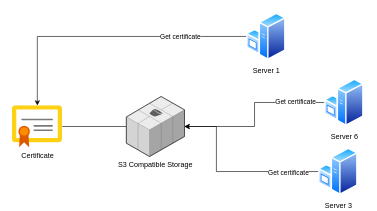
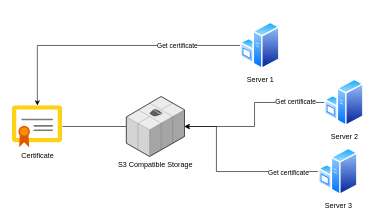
- <mxCell id="6" value="Server 1" style="aspect=fixed;perimeter=ellipsePerimeter;html=1;align=center;shadow=0;dashed=0;spacingTop=3;image;image=img/lib/active_directory/windows_server.svg;" vertex="1" parent="1"><mxGeometry x="410" y="20" width="65.6" height="80" as="geometry" /></mxCell>
+ <mxCell id="6" value="Server 1" style="aspect=fixed;perimeter=ellipsePerimeter;html=1;align=center;shadow=0;dashed=0;spacingTop=3;image;image=img/lib/active_directory/windows_server.svg;" vertex="1" parent="1"><mxGeometry x="400" y="35" width="65.6" height="80" as="geometry" /></mxCell>
- <mxCell id="9" value="Server 6" style="aspect=fixed;perimeter=ellipsePerimeter;html=1;align=center;shadow=0;dashed=0;spacingTop=3;image;image=img/lib/active_directory/windows_server.svg;" vertex="1" parent="1"><mxGeometry x="540" y="130" width="65.6" height="80" as="geometry" /></mxCell>
+ <mxCell id="9" value="Server 2" style="aspect=fixed;perimeter=ellipsePerimeter;html=1;align=center;shadow=0;dashed=0;spacingTop=3;image;image=img/lib/active_directory/windows_server.svg;" vertex="1" parent="1"><mxGeometry x="540" y="130" width="65.6" height="80" as="geometry" /></mxCell>
